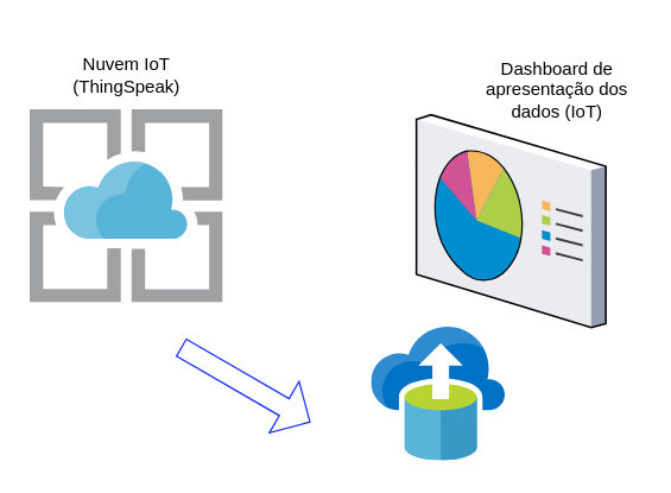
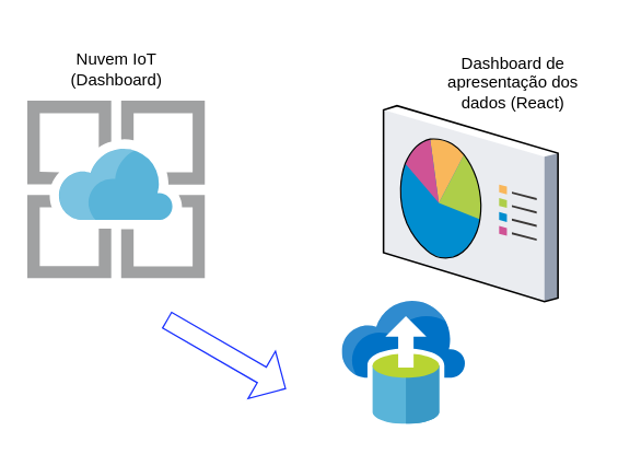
- <mxCell id="4" value="Nuvem IoT (ThingSpeak)" style="text;html=1;strokeColor=none;fillColor=none;align=center;verticalAlign=middle;whiteSpace=wrap;rounded=0;" vertex="1" parent="1"><mxGeometry x="50" y="40" width="70" height="20" as="geometry" /></mxCell>
+ <mxCell id="4" value="Nuvem IoT (Dashboard)" style="text;html=1;strokeColor=none;fillColor=none;align=center;verticalAlign=middle;whiteSpace=wrap;rounded=0;" vertex="1" parent="1"><mxGeometry x="50" y="40" width="70" height="20" as="geometry" /></mxCell>
- <mxCell id="5" value="Dashboard de apresentação dos dados (IoT)" style="text;html=1;strokeColor=none;fillColor=none;align=center;verticalAlign=middle;whiteSpace=wrap;rounded=0;" vertex="1" parent="1"><mxGeometry x="320" y="20" width="110" height="80" as="geometry" /></mxCell>
+ <mxCell id="5" value="Dashboard de apresentação dos dados (React)" style="text;html=1;strokeColor=none;fillColor=none;align=center;verticalAlign=middle;whiteSpace=wrap;rounded=0;" vertex="1" parent="1"><mxGeometry x="320" y="20" width="110" height="80" as="geometry" /></mxCell>
